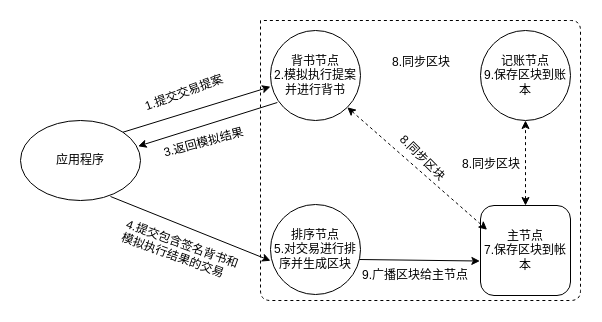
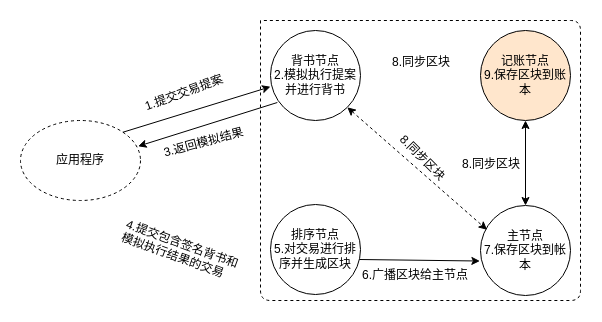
- <mxCell id="3" value="记账节点&lt;br&gt;9.保存区块到账本" style="ellipse;whiteSpace=wrap;html=1;aspect=fixed;" vertex="1" parent="1"><mxGeometry x="480" y="30" width="90" height="90" as="geometry" /></mxCell>
+ <mxCell id="3" value="记账节点&lt;br&gt;9.保存区块到账本" style="ellipse;whiteSpace=wrap;html=1;aspect=fixed;fillColor=#ffe6cc;" vertex="1" parent="1"><mxGeometry x="480" y="30" width="90" height="90" as="geometry" /></mxCell>
- <mxCell id="7" value="应用程序" style="ellipse;whiteSpace=wrap;html=1;fillColor=#FFFFFF;" vertex="1" parent="1"><mxGeometry x="20" y="120" width="120" height="80" as="geometry" /></mxCell>
+ <mxCell id="7" value="应用程序" style="ellipse;whiteSpace=wrap;html=1;fillColor=#FFFFFF;dashed=1;" vertex="1" parent="1"><mxGeometry x="20" y="120" width="120" height="80" as="geometry" /></mxCell>
- <mxCell id="11" value="" style="endArrow=classic;startArrow=classic;html=1;entryX=0.5;entryY=1;entryDx=0;entryDy=0;exitX=0.5;exitY=0;exitDx=0;exitDy=0;dashed=1;" edge="1" parent="1" source="5" target="3"><mxGeometry width="50" height="50" relative="1" as="geometry"><mxPoint x="510" y="185" as="sourcePoint" /><mxPoint x="560" y="135" as="targetPoint" /></mxGeometry></mxCell>
+ <mxCell id="11" value="" style="endArrow=classic;startArrow=classic;html=1;entryX=0.5;entryY=1;entryDx=0;entryDy=0;exitX=0.5;exitY=0;exitDx=0;exitDy=0;" edge="1" parent="1" source="5" target="3"><mxGeometry width="50" height="50" relative="1" as="geometry"><mxPoint x="510" y="185" as="sourcePoint" /><mxPoint x="560" y="135" as="targetPoint" /></mxGeometry></mxCell>
- <mxCell id="9" value="" style="endArrow=classic;html=1;entryX=0;entryY=0.625;entryDx=0;entryDy=0;entryPerimeter=0;exitX=0.75;exitY=0.95;exitDx=0;exitDy=0;exitPerimeter=0;" edge="1" parent="1" source="7" target="4"><mxGeometry width="50" height="50" relative="1" as="geometry"><mxPoint x="118" y="196" as="sourcePoint" /><mxPoint x="208" y="229" as="targetPoint" /></mxGeometry></mxCell>
- <mxCell id="5" value="主节点&lt;br&gt;7.保存区块到帐本" style="whiteSpace=wrap;html=1;aspect=fixed;rounded=1;" vertex="1" parent="1"><mxGeometry x="480" y="205" width="90" height="90" as="geometry" /></mxCell>
+ <mxCell id="5" value="主节点&lt;br&gt;7.保存区块到帐本" style="ellipse;whiteSpace=wrap;html=1;aspect=fixed;" vertex="1" parent="1"><mxGeometry x="480" y="205" width="90" height="90" as="geometry" /></mxCell>
- <mxCell id="17" value="9.广播区块给主节点" style="text;html=1;resizable=0;points=[];autosize=1;align=left;verticalAlign=top;spacingTop=-4;" vertex="1" parent="1"><mxGeometry x="360" y="265" width="120" height="20" as="geometry" /></mxCell>
+ <mxCell id="17" value="6.广播区块给主节点" style="text;html=1;resizable=0;points=[];autosize=1;align=left;verticalAlign=top;spacingTop=-4;" vertex="1" parent="1"><mxGeometry x="360" y="265" width="120" height="20" as="geometry" /></mxCell>
